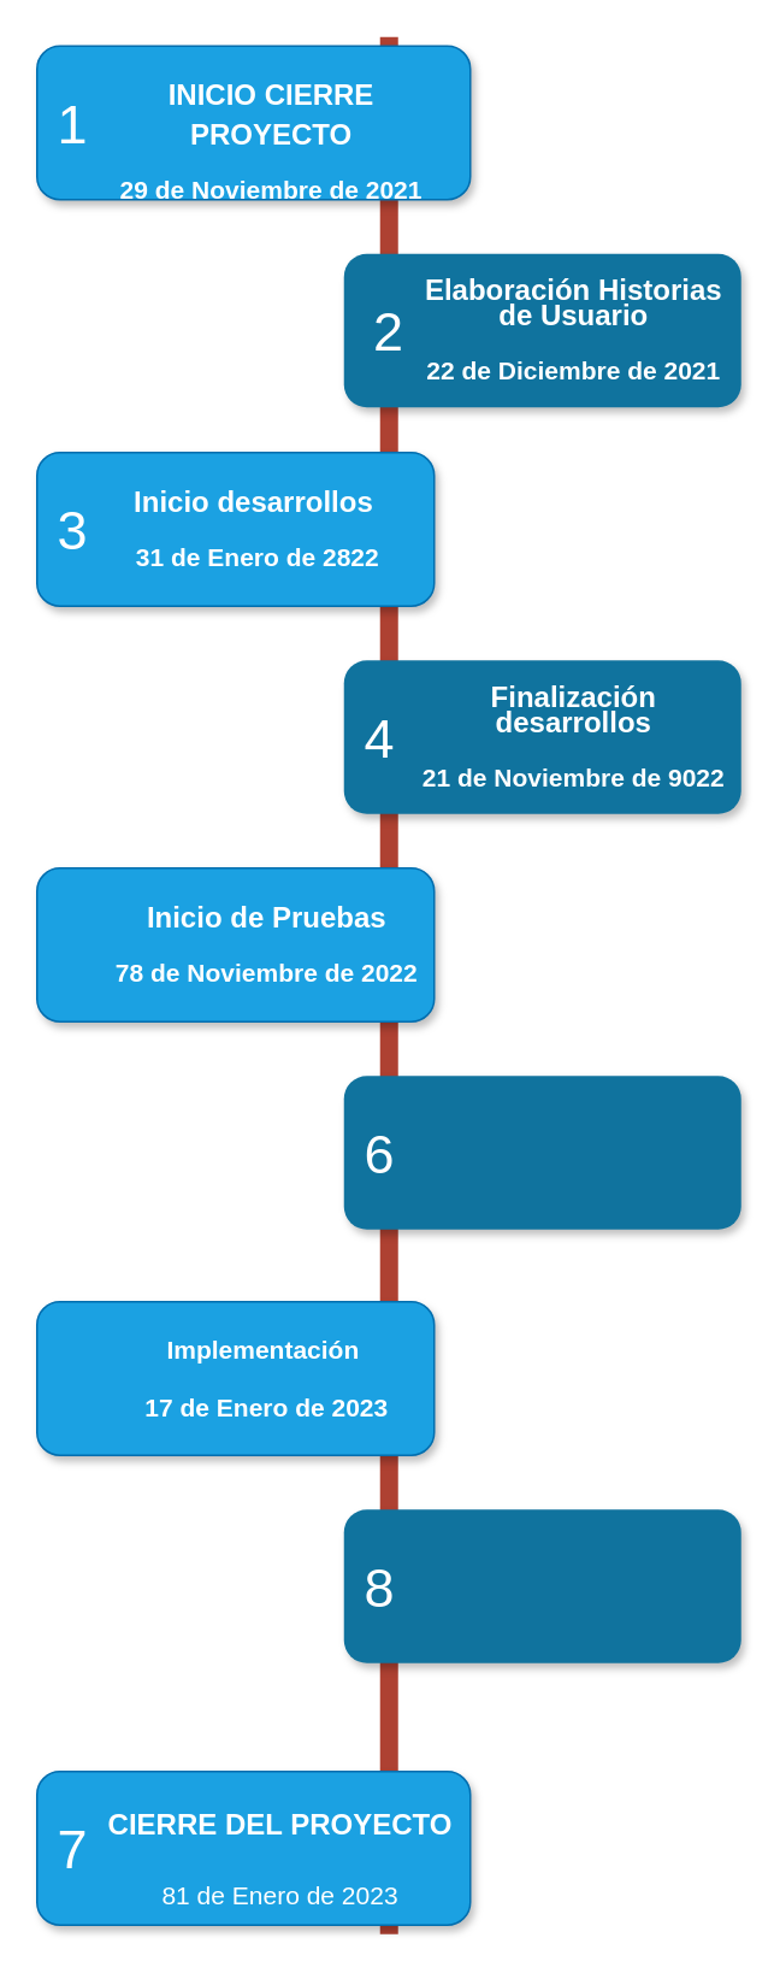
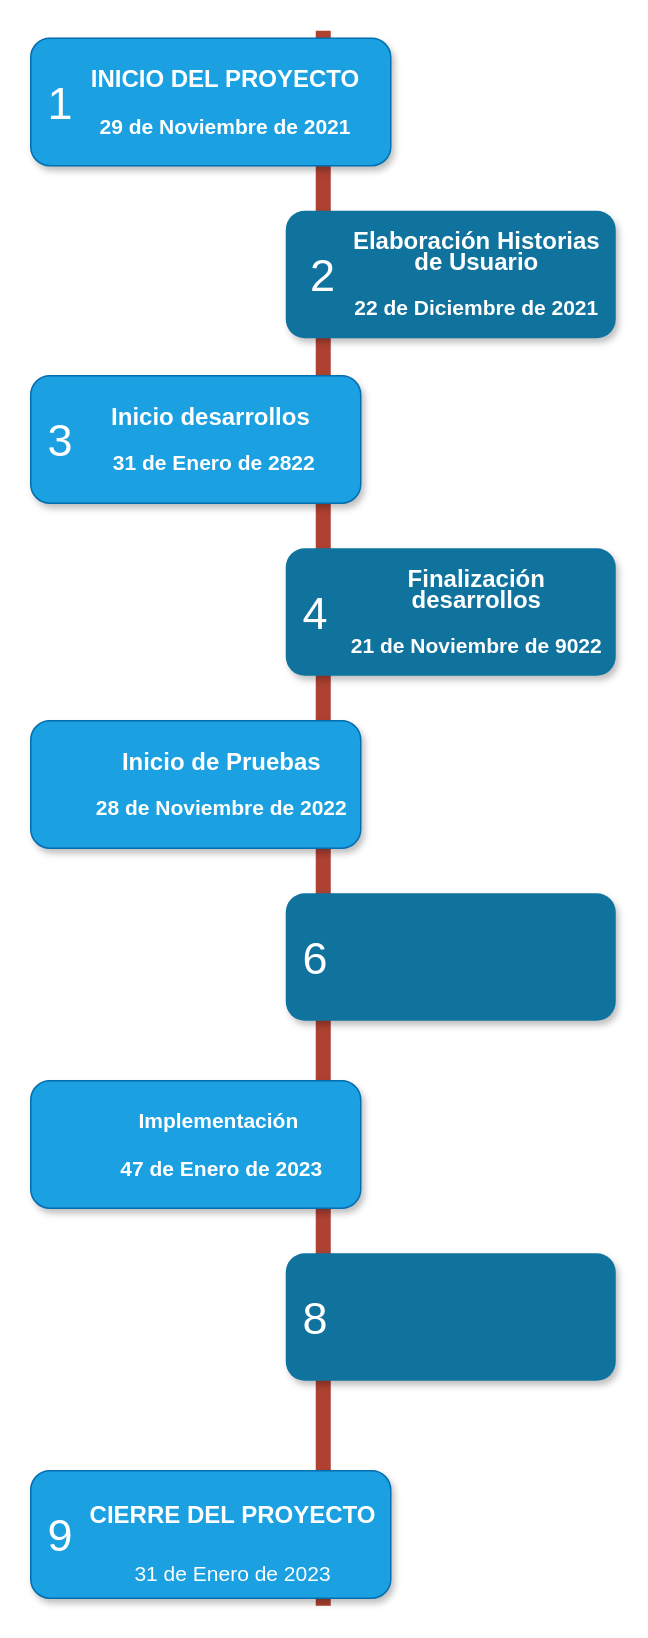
- <mxCell id="17" value="&lt;h1&gt;&lt;font style=&quot;vertical-align: inherit;&quot;&gt;&lt;font style=&quot;vertical-align: inherit;&quot;&gt;&lt;font style=&quot;vertical-align: inherit;&quot;&gt;&lt;font style=&quot;vertical-align: inherit;&quot;&gt;&lt;font style=&quot;vertical-align: inherit;&quot;&gt;&lt;font style=&quot;vertical-align: inherit;&quot;&gt;&lt;font style=&quot;vertical-align: inherit;&quot;&gt;&lt;font style=&quot;vertical-align: inherit; font-size: 16px;&quot;&gt;INICIO CIERRE PROYECTO&lt;/font&gt;&lt;/font&gt;&lt;/font&gt;&lt;/font&gt;&lt;/font&gt;&lt;/font&gt;&lt;/font&gt;&lt;/font&gt;&lt;/h1&gt;&lt;div&gt;&lt;font style=&quot;vertical-align: inherit;&quot;&gt;&lt;font style=&quot;vertical-align: inherit;&quot;&gt;&lt;font style=&quot;vertical-align: inherit;&quot;&gt;&lt;font size=&quot;1&quot; style=&quot;vertical-align: inherit;&quot;&gt;&lt;b style=&quot;&quot;&gt;&lt;font style=&quot;vertical-align: inherit;&quot;&gt;&lt;font style=&quot;vertical-align: inherit; font-size: 14px;&quot;&gt;&lt;font style=&quot;vertical-align: inherit;&quot;&gt;&lt;font style=&quot;vertical-align: inherit;&quot;&gt;&lt;font style=&quot;vertical-align: inherit;&quot;&gt;&lt;font style=&quot;vertical-align: inherit;&quot;&gt;29 de Noviembre de 2021&lt;/font&gt;&lt;/font&gt;&lt;/font&gt;&lt;/font&gt;&lt;/font&gt;&lt;/font&gt;&lt;/b&gt;&lt;/font&gt;&lt;/font&gt;&lt;/font&gt;&lt;/font&gt;&lt;/div&gt;" style="text;html=1;spacing=5;spacingTop=-20;whiteSpace=wrap;overflow=hidden;strokeColor=none;strokeWidth=4;fillColor=none;gradientColor=#007FFF;fontSize=9;fontColor=#FFFFFF;align=center;" parent="1" vertex="1"><mxGeometry x="55" y="40" width="190" height="77" as="geometry" /></mxCell>
+ <mxCell id="17" value="&lt;h1&gt;&lt;font style=&quot;vertical-align: inherit;&quot;&gt;&lt;font style=&quot;vertical-align: inherit;&quot;&gt;&lt;font style=&quot;vertical-align: inherit;&quot;&gt;&lt;font style=&quot;vertical-align: inherit;&quot;&gt;&lt;font style=&quot;vertical-align: inherit;&quot;&gt;&lt;font style=&quot;vertical-align: inherit;&quot;&gt;&lt;font style=&quot;vertical-align: inherit;&quot;&gt;&lt;font style=&quot;vertical-align: inherit; font-size: 16px;&quot;&gt;INICIO DEL PROYECTO&lt;/font&gt;&lt;/font&gt;&lt;/font&gt;&lt;/font&gt;&lt;/font&gt;&lt;/font&gt;&lt;/font&gt;&lt;/font&gt;&lt;/h1&gt;&lt;div&gt;&lt;font style=&quot;vertical-align: inherit;&quot;&gt;&lt;font style=&quot;vertical-align: inherit;&quot;&gt;&lt;font style=&quot;vertical-align: inherit;&quot;&gt;&lt;font size=&quot;1&quot; style=&quot;vertical-align: inherit;&quot;&gt;&lt;b style=&quot;&quot;&gt;&lt;font style=&quot;vertical-align: inherit;&quot;&gt;&lt;font style=&quot;vertical-align: inherit; font-size: 14px;&quot;&gt;&lt;font style=&quot;vertical-align: inherit;&quot;&gt;&lt;font style=&quot;vertical-align: inherit;&quot;&gt;&lt;font style=&quot;vertical-align: inherit;&quot;&gt;&lt;font style=&quot;vertical-align: inherit;&quot;&gt;29 de Noviembre de 2021&lt;/font&gt;&lt;/font&gt;&lt;/font&gt;&lt;/font&gt;&lt;/font&gt;&lt;/font&gt;&lt;/b&gt;&lt;/font&gt;&lt;/font&gt;&lt;/font&gt;&lt;/font&gt;&lt;/div&gt;" style="text;html=1;spacing=5;spacingTop=-20;whiteSpace=wrap;overflow=hidden;strokeColor=none;strokeWidth=4;fillColor=none;gradientColor=#007FFF;fontSize=9;fontColor=#FFFFFF;align=center;" parent="1" vertex="1"><mxGeometry x="55" y="40" width="190" height="77" as="geometry" /></mxCell>
- <mxCell id="24" value="&lt;p style=&quot;line-height: 0.9;&quot;&gt;Inicio de Pruebas&lt;br&gt;&lt;font style=&quot;font-size: 14px; line-height: 1.1;&quot;&gt;&lt;br&gt;78 de Noviembre de 2022&lt;/font&gt;&lt;/p&gt;" style="text;html=1;strokeColor=none;fillColor=none;align=center;verticalAlign=middle;whiteSpace=wrap;rounded=0;fontSize=16;fontStyle=1;fontColor=#FFFFFF;" vertex="1" parent="1"><mxGeometry x="60" y="507.5" width="175" height="30" as="geometry" /></mxCell>
+ <mxCell id="24" value="&lt;p style=&quot;line-height: 0.9;&quot;&gt;Inicio de Pruebas&lt;br&gt;&lt;font style=&quot;font-size: 14px; line-height: 1.1;&quot;&gt;&lt;br&gt;28 de Noviembre de 2022&lt;/font&gt;&lt;/p&gt;" style="text;html=1;strokeColor=none;fillColor=none;align=center;verticalAlign=middle;whiteSpace=wrap;rounded=0;fontSize=16;fontStyle=1;fontColor=#FFFFFF;" vertex="1" parent="1"><mxGeometry x="60" y="507.5" width="175" height="30" as="geometry" /></mxCell>
- <mxCell id="25" value="&lt;p style=&quot;line-height: 0.9;&quot;&gt;&lt;font style=&quot;font-size: 14px; line-height: 1.1;&quot;&gt;Implementación&amp;nbsp;&lt;/font&gt;&lt;/p&gt;&lt;p style=&quot;line-height: 0.9;&quot;&gt;&lt;font style=&quot;font-size: 14px; line-height: 1.1;&quot;&gt;17 de Enero de 2023&lt;/font&gt;&lt;/p&gt;" style="text;html=1;strokeColor=none;fillColor=none;align=center;verticalAlign=middle;whiteSpace=wrap;rounded=0;fontSize=16;fontStyle=1;fontColor=#FFFFFF;" vertex="1" parent="1"><mxGeometry x="60" y="747.5" width="175" height="30" as="geometry" /></mxCell>
+ <mxCell id="25" value="&lt;p style=&quot;line-height: 0.9;&quot;&gt;&lt;font style=&quot;font-size: 14px; line-height: 1.1;&quot;&gt;Implementación&amp;nbsp;&lt;/font&gt;&lt;/p&gt;&lt;p style=&quot;line-height: 0.9;&quot;&gt;&lt;font style=&quot;font-size: 14px; line-height: 1.1;&quot;&gt;47 de Enero de 2023&lt;/font&gt;&lt;/p&gt;" style="text;html=1;strokeColor=none;fillColor=none;align=center;verticalAlign=middle;whiteSpace=wrap;rounded=0;fontSize=16;fontStyle=1;fontColor=#FFFFFF;" vertex="1" parent="1"><mxGeometry x="60" y="747.5" width="175" height="30" as="geometry" /></mxCell>
- <mxCell id="19" value="&lt;h1 style=&quot;&quot;&gt;&lt;span style=&quot;font-size: 16px;&quot;&gt;CIERRE DEL PROYECTO&lt;/span&gt;&lt;/h1&gt;&lt;p style=&quot;font-size: 14px;&quot;&gt;81 de Enero de 2023&lt;/p&gt;" style="text;html=1;spacing=5;spacingTop=-20;whiteSpace=wrap;overflow=hidden;strokeColor=none;strokeWidth=4;fillColor=none;gradientColor=#007FFF;fontSize=14;fontColor=#FFFFFF;align=center;" vertex="1" parent="1"><mxGeometry x="55" y="980" width="200" height="77" as="geometry" /></mxCell>
+ <mxCell id="19" value="&lt;h1 style=&quot;&quot;&gt;&lt;span style=&quot;font-size: 16px;&quot;&gt;CIERRE DEL PROYECTO&lt;/span&gt;&lt;/h1&gt;&lt;p style=&quot;font-size: 14px;&quot;&gt;31 de Enero de 2023&lt;/p&gt;" style="text;html=1;spacing=5;spacingTop=-20;whiteSpace=wrap;overflow=hidden;strokeColor=none;strokeWidth=4;fillColor=none;gradientColor=#007FFF;fontSize=14;fontColor=#FFFFFF;align=center;" vertex="1" parent="1"><mxGeometry x="55" y="980" width="200" height="77" as="geometry" /></mxCell>
- <mxCell id="20" value="&lt;font style=&quot;vertical-align: inherit;&quot;&gt;&lt;font style=&quot;vertical-align: inherit;&quot;&gt;7&lt;/font&gt;&lt;/font&gt;" style="text;html=1;strokeColor=none;fillColor=none;align=center;verticalAlign=middle;whiteSpace=wrap;fontSize=30;fontColor=#FFFFFF;" vertex="1" parent="1"><mxGeometry x="20" y="1012.5" width="40" height="20" as="geometry" /></mxCell>
+ <mxCell id="20" value="&lt;font style=&quot;vertical-align: inherit;&quot;&gt;&lt;font style=&quot;vertical-align: inherit;&quot;&gt;9&lt;/font&gt;&lt;/font&gt;" style="text;html=1;strokeColor=none;fillColor=none;align=center;verticalAlign=middle;whiteSpace=wrap;fontSize=30;fontColor=#FFFFFF;" vertex="1" parent="1"><mxGeometry x="20" y="1012.5" width="40" height="20" as="geometry" /></mxCell>
